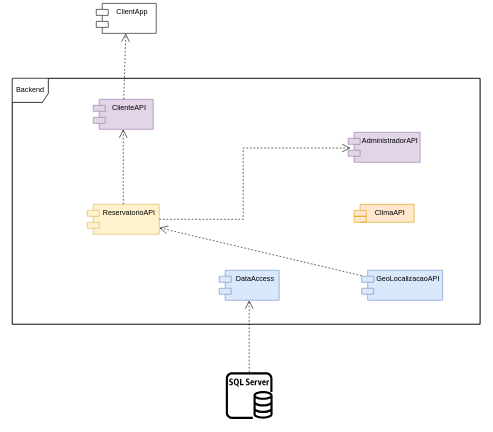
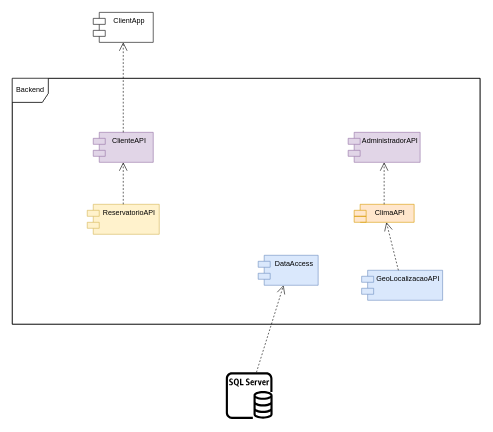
- <mxCell id="5" value="ClientApp" style="shape=module;align=left;spacingLeft=20;align=center;verticalAlign=top;" vertex="1" parent="1"><mxGeometry x="160" y="5" width="100" height="50" as="geometry" /></mxCell>
+ <mxCell id="5" value="ClientApp" style="shape=module;align=left;spacingLeft=20;align=center;verticalAlign=top;" vertex="1" parent="1"><mxGeometry x="155" y="20" width="100" height="50" as="geometry" /></mxCell>
- <mxCell id="6" value="ClienteAPI" style="shape=module;align=left;spacingLeft=20;align=center;verticalAlign=top;fillColor=#e1d5e7;strokeColor=#9673a6;" vertex="1" parent="1"><mxGeometry x="155" y="165" width="100" height="50" as="geometry" /></mxCell>
+ <mxCell id="6" value="ClienteAPI" style="shape=module;align=left;spacingLeft=20;align=center;verticalAlign=top;fillColor=#e1d5e7;strokeColor=#9673a6;" vertex="1" parent="1"><mxGeometry x="155" y="220" width="100" height="50" as="geometry" /></mxCell>
+ <mxCell id="15" value="" style="endArrow=open;endSize=12;dashed=1;html=1;rounded=0;" edge="1" parent="1" source="10" target="9"><mxGeometry width="160" relative="1" as="geometry"><mxPoint x="310" y="300" as="sourcePoint" /><mxPoint x="340" y="150" as="targetPoint" /></mxGeometry></mxCell>
- <mxCell id="14" value="" style="endArrow=open;endSize=12;dashed=1;html=1;rounded=0;entryX=0.033;entryY=0.525;entryDx=0;entryDy=0;entryPerimeter=0;" edge="1" parent="1" source="7" target="9"><mxGeometry width="160" relative="1" as="geometry"><mxPoint x="300" y="290" as="sourcePoint" /><mxPoint x="330" y="140" as="targetPoint" /><Array as="points"><mxPoint x="405" y="365" /><mxPoint x="405" y="246" /></Array></mxGeometry></mxCell>
- <mxCell id="17" value="" style="endArrow=open;endSize=12;dashed=1;html=1;rounded=0;" edge="1" parent="1" source="11" target="7"><mxGeometry width="160" relative="1" as="geometry"><mxPoint x="650" y="230" as="sourcePoint" /><mxPoint x="650" y="80" as="targetPoint" /></mxGeometry></mxCell>
+ <mxCell id="17" value="" style="endArrow=open;endSize=12;dashed=1;html=1;rounded=0;" edge="1" parent="1" source="11" target="10"><mxGeometry width="160" relative="1" as="geometry"><mxPoint x="650" y="230" as="sourcePoint" /><mxPoint x="650" y="80" as="targetPoint" /></mxGeometry></mxCell>
- <mxCell id="8" value="DataAccess" style="shape=module;align=left;spacingLeft=20;align=center;verticalAlign=top;fillColor=#dae8fc;strokeColor=#6c8ebf;" vertex="1" parent="1"><mxGeometry x="365" y="450" width="100" height="50" as="geometry" /></mxCell>
+ <mxCell id="8" value="DataAccess" style="shape=module;align=left;spacingLeft=20;align=center;verticalAlign=top;fillColor=#dae8fc;strokeColor=#6c8ebf;" vertex="1" parent="1"><mxGeometry x="430" y="425" width="100" height="50" as="geometry" /></mxCell>
